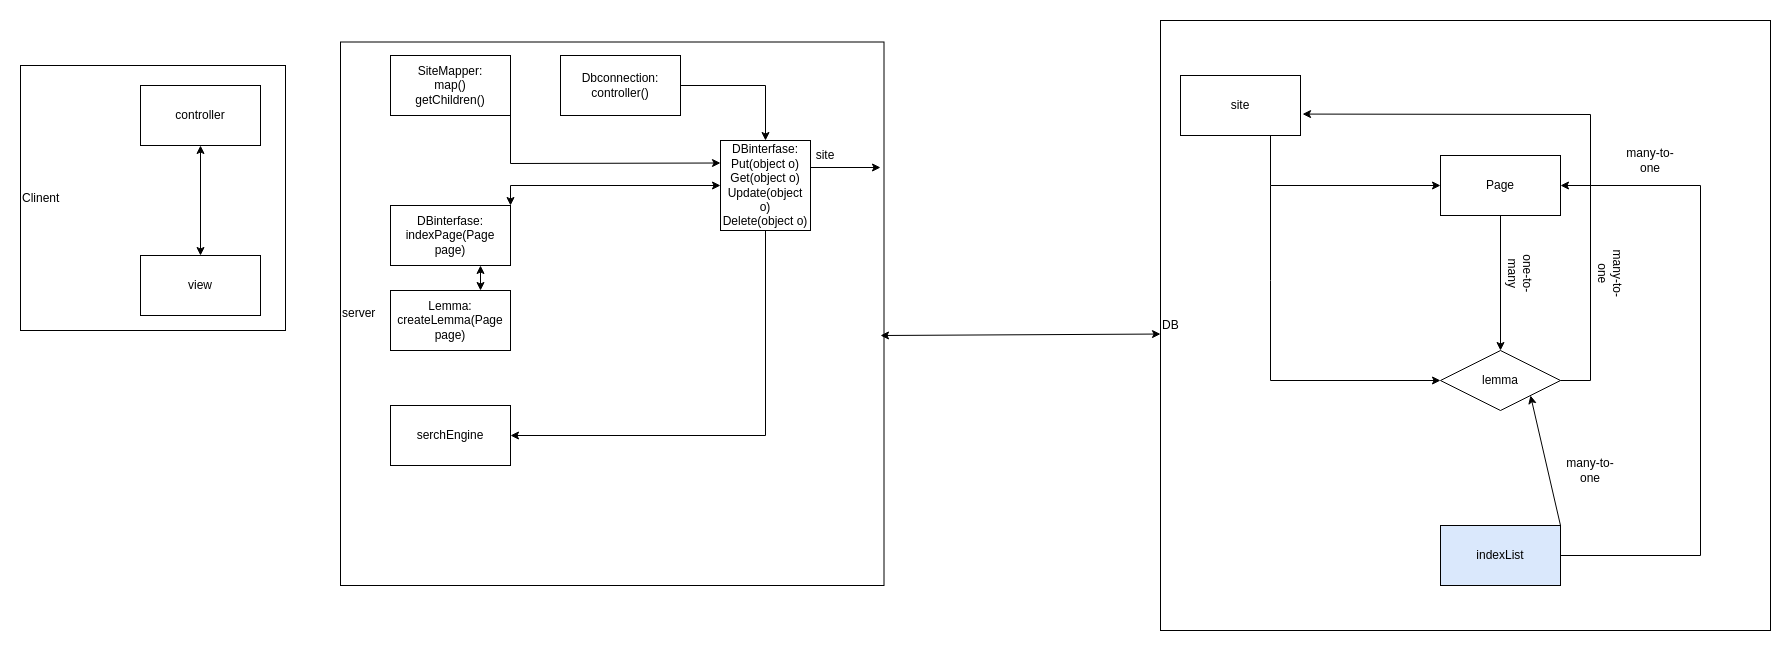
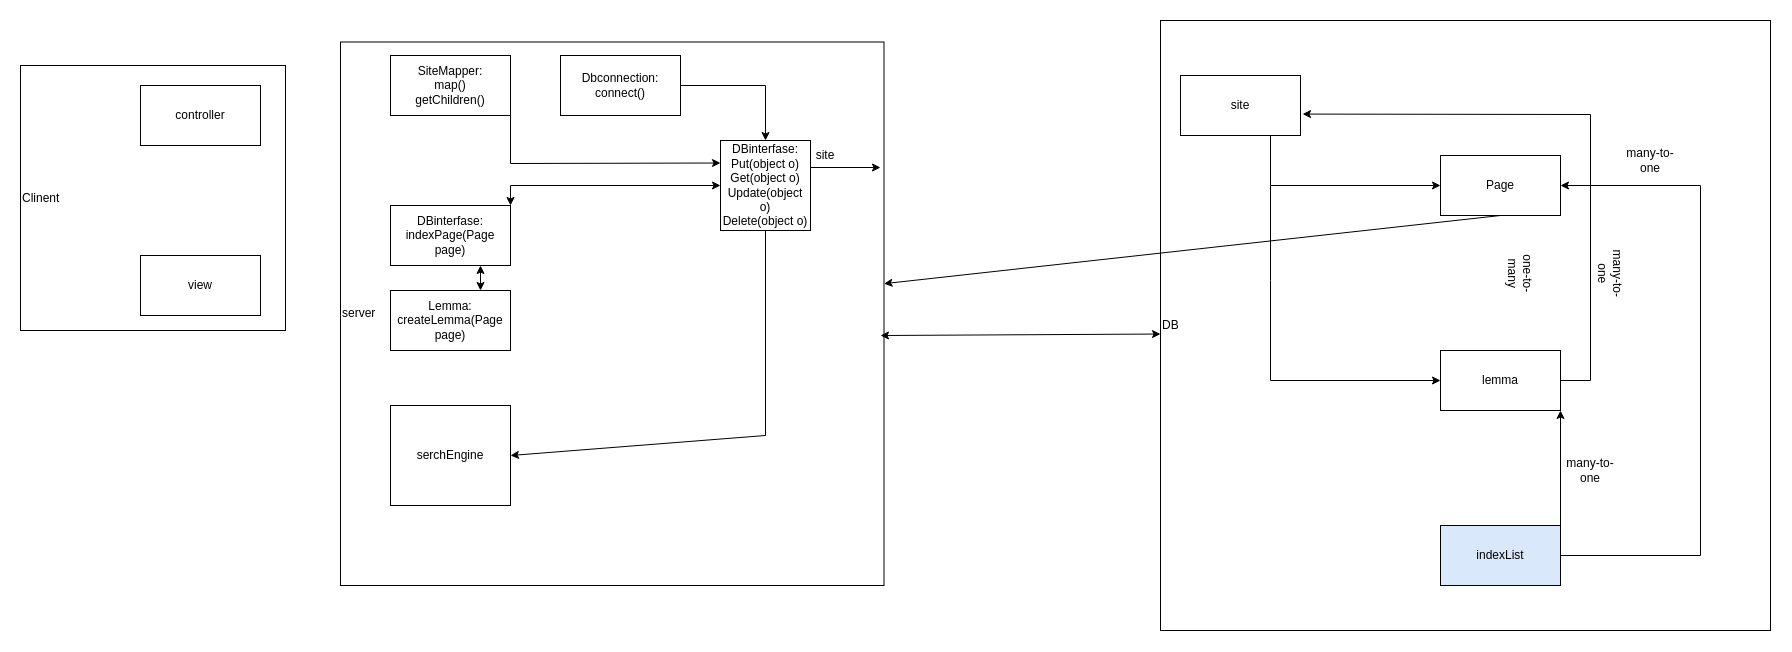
- <mxCell id="14" value="Dbconnection:&lt;br&gt;controller()" style="rounded=0;whiteSpace=wrap;html=1;" vertex="1" parent="1"><mxGeometry x="560" y="55" width="120" height="60" as="geometry" /></mxCell>
+ <mxCell id="14" value="Dbconnection:&lt;br&gt;connect()" style="rounded=0;whiteSpace=wrap;html=1;" vertex="1" parent="1"><mxGeometry x="560" y="55" width="120" height="60" as="geometry" /></mxCell>
- <mxCell id="34" value="" style="endArrow=classic;startArrow=classic;html=1;rounded=0;exitX=0.5;exitY=0;exitDx=0;exitDy=0;entryX=0.5;entryY=1;entryDx=0;entryDy=0;" edge="1" parent="1" source="6" target="5"><mxGeometry width="50" height="50" relative="1" as="geometry"><mxPoint x="370" y="315" as="sourcePoint" /><mxPoint x="420" y="265" as="targetPoint" /></mxGeometry></mxCell>
- <mxCell id="18" value="" style="endArrow=classic;html=1;rounded=0;exitX=0.5;exitY=1;exitDx=0;exitDy=0;entryX=0.5;entryY=0;entryDx=0;entryDy=0;" edge="1" parent="1" source="10" target="12"><mxGeometry width="50" height="50" relative="1" as="geometry"><mxPoint x="1550" y="405" as="sourcePoint" /><mxPoint x="1600" y="355" as="targetPoint" /></mxGeometry></mxCell>
+ <mxCell id="18" value="" style="endArrow=classic;html=1;rounded=0;exitX=0.5;exitY=1;exitDx=0;exitDy=0;" edge="1" parent="1" source="10" target="2"><mxGeometry width="50" height="50" relative="1" as="geometry"><mxPoint x="1550" y="405" as="sourcePoint" /><mxPoint x="1600" y="355" as="targetPoint" /></mxGeometry></mxCell>
- <mxCell id="12" value="lemma" style="rhombus;whiteSpace=wrap;html=1;" vertex="1" parent="1"><mxGeometry x="1440" y="350" width="120" height="60" as="geometry" /></mxCell>
+ <mxCell id="12" value="lemma" style="rounded=0;whiteSpace=wrap;html=1;" vertex="1" parent="1"><mxGeometry x="1440" y="350" width="120" height="60" as="geometry" /></mxCell>
- <mxCell id="9" value="serchEngine" style="rounded=0;whiteSpace=wrap;html=1;" vertex="1" parent="1"><mxGeometry x="390" y="405" width="120" height="60" as="geometry" /></mxCell>
+ <mxCell id="9" value="serchEngine" style="rounded=0;whiteSpace=wrap;html=1;" vertex="1" parent="1"><mxGeometry x="390" y="405" width="120" height="100" as="geometry" /></mxCell>
